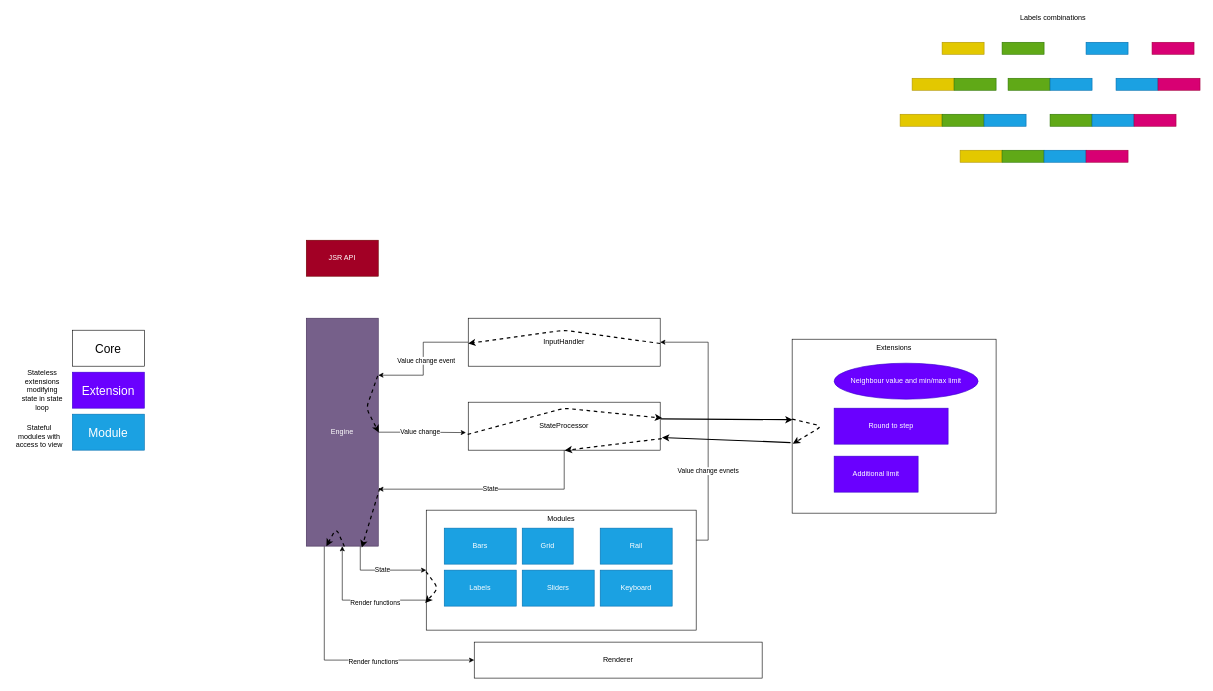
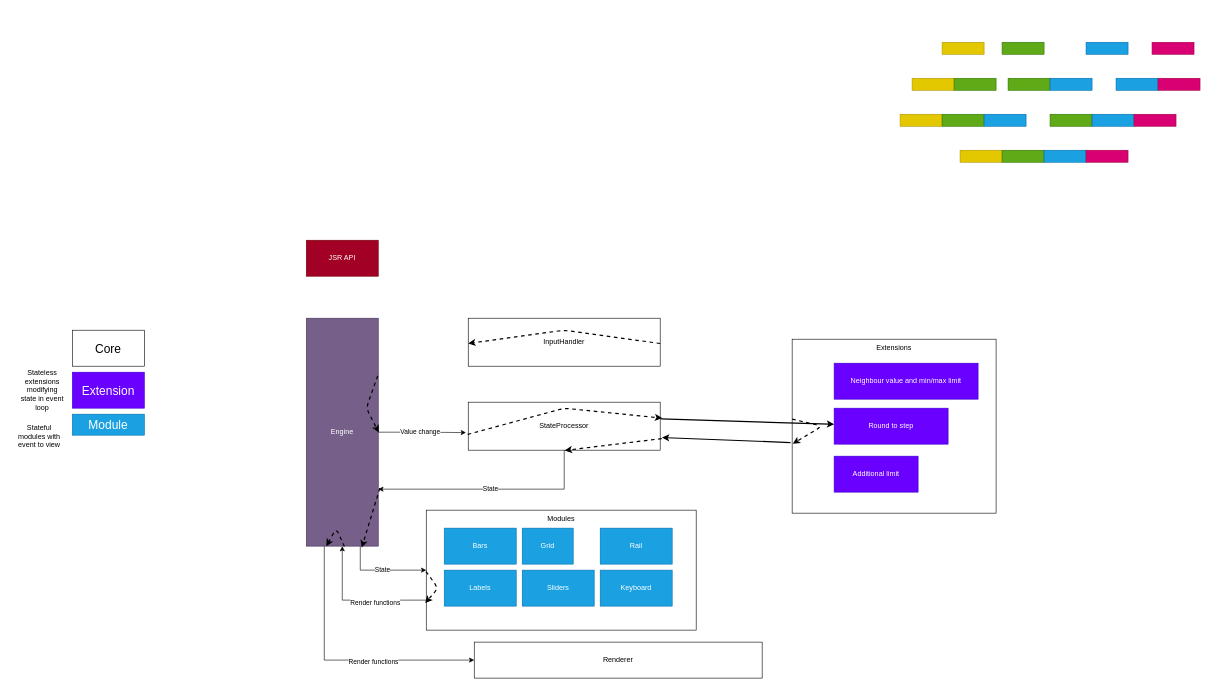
- <mxCell id="35" value="Labels combinations" style="text;html=1;strokeColor=none;fillColor=none;align=center;verticalAlign=middle;whiteSpace=wrap;rounded=0;" parent="1" vertex="1"><mxGeometry x="1670" y="20" width="170" height="20" as="geometry" /></mxCell>
- <mxCell id="47" style="edgeStyle=orthogonalEdgeStyle;rounded=0;orthogonalLoop=1;jettySize=auto;html=1;exitX=0;exitY=0.5;exitDx=0;exitDy=0;entryX=1;entryY=0.25;entryDx=0;entryDy=0;" parent="1" source="49" target="46" edge="1"><mxGeometry relative="1" as="geometry" /></mxCell>
- <mxCell id="48" value="Value change event" style="edgeLabel;html=1;align=center;verticalAlign=middle;resizable=0;points=[];" parent="47" vertex="1" connectable="0"><mxGeometry x="0.429" y="1" relative="1" as="geometry"><mxPoint x="20.94" y="-26" as="offset" /></mxGeometry></mxCell>
- <mxCell id="9" value="Neighbour value and min/max limit" style="ellipse;whiteSpace=wrap;html=1;fillColor=#6a00ff;strokeColor=#3700CC;fontColor=#ffffff;" parent="1" vertex="1"><mxGeometry x="1390" y="605" width="240" height="60" as="geometry" /></mxCell>
+ <mxCell id="9" value="Neighbour value and min/max limit" style="rounded=0;whiteSpace=wrap;html=1;fillColor=#6a00ff;strokeColor=#3700CC;fontColor=#ffffff;" parent="1" vertex="1"><mxGeometry x="1390" y="605" width="240" height="60" as="geometry" /></mxCell>
- <mxCell id="36" value="Stateless&lt;br&gt;extensions modifying&lt;br&gt;state in state loop" style="text;html=1;strokeColor=none;fillColor=none;align=center;verticalAlign=middle;whiteSpace=wrap;rounded=0;" parent="1" vertex="1"><mxGeometry x="30" y="605" width="80" height="90" as="geometry" /></mxCell>
+ <mxCell id="36" value="Stateless&lt;br&gt;extensions modifying&lt;br&gt;state in event loop" style="text;html=1;strokeColor=none;fillColor=none;align=center;verticalAlign=middle;whiteSpace=wrap;rounded=0;" parent="1" vertex="1"><mxGeometry x="30" y="605" width="80" height="90" as="geometry" /></mxCell>
- <mxCell id="56" value="" style="endArrow=classic;html=1;strokeWidth=2;fontSize=16;exitX=1.004;exitY=0.346;exitDx=0;exitDy=0;exitPerimeter=0;entryX=0.002;entryY=0.463;entryDx=0;entryDy=0;entryPerimeter=0;" parent="1" source="39" target="2" edge="1"><mxGeometry width="50" height="50" relative="1" as="geometry"><mxPoint x="1110" y="670" as="sourcePoint" /><mxPoint x="1160" y="620" as="targetPoint" /></mxGeometry></mxCell>
+ <mxCell id="56" value="" style="endArrow=classic;html=1;strokeWidth=2;fontSize=16;exitX=1.004;exitY=0.346;exitDx=0;exitDy=0;exitPerimeter=0;" parent="1" source="39" target="10" edge="1"><mxGeometry width="50" height="50" relative="1" as="geometry"><mxPoint x="1110" y="670" as="sourcePoint" /><mxPoint x="1160" y="620" as="targetPoint" /></mxGeometry></mxCell>
- <mxCell id="37" value="&lt;br&gt;Stateful&lt;br&gt;modules with access to view" style="text;html=1;strokeColor=none;fillColor=none;align=center;verticalAlign=middle;whiteSpace=wrap;rounded=0;" parent="1" vertex="1"><mxGeometry x="20" y="660" width="90" height="120" as="geometry" /></mxCell>
+ <mxCell id="37" value="&lt;br&gt;Stateful&lt;br&gt;modules with event to view" style="text;html=1;strokeColor=none;fillColor=none;align=center;verticalAlign=middle;whiteSpace=wrap;rounded=0;" parent="1" vertex="1"><mxGeometry x="20" y="660" width="90" height="120" as="geometry" /></mxCell>
- <mxCell id="12" value="Module" style="rounded=0;whiteSpace=wrap;html=1;fontSize=20;fillColor=#1ba1e2;strokeColor=#006EAF;fontColor=#ffffff;" parent="1" vertex="1"><mxGeometry x="120" y="690" width="120" height="60" as="geometry" /></mxCell>
+ <mxCell id="12" value="Module" style="rounded=0;whiteSpace=wrap;html=1;fontSize=20;fillColor=#1ba1e2;strokeColor=#006EAF;fontColor=#ffffff;" parent="1" vertex="1"><mxGeometry x="120" y="690" width="120" height="35" as="geometry" /></mxCell>
- <mxCell id="5" style="edgeStyle=orthogonalEdgeStyle;rounded=0;orthogonalLoop=1;jettySize=auto;html=1;exitX=1;exitY=0.25;exitDx=0;exitDy=0;entryX=1;entryY=0.5;entryDx=0;entryDy=0;" parent="1" source="7" target="49" edge="1"><mxGeometry relative="1" as="geometry" /></mxCell>
- <mxCell id="6" value="Value change evnets" style="edgeLabel;html=1;align=center;verticalAlign=middle;resizable=0;points=[];" parent="5" vertex="1" connectable="0"><mxGeometry x="-0.366" y="1" relative="1" as="geometry"><mxPoint as="offset" /></mxGeometry></mxCell>
